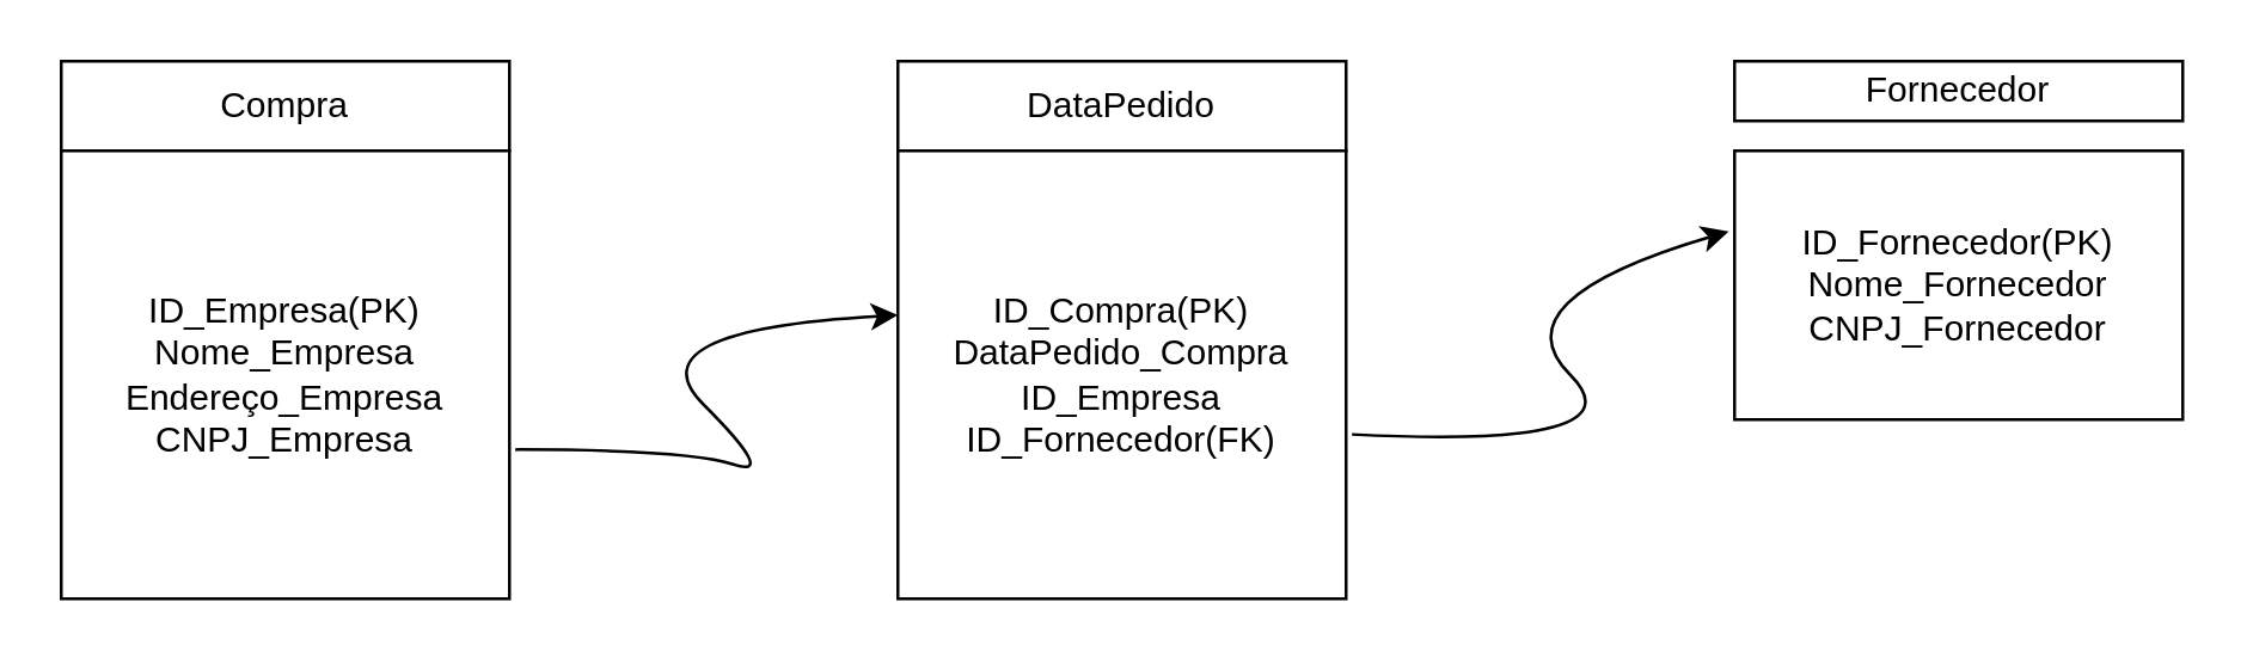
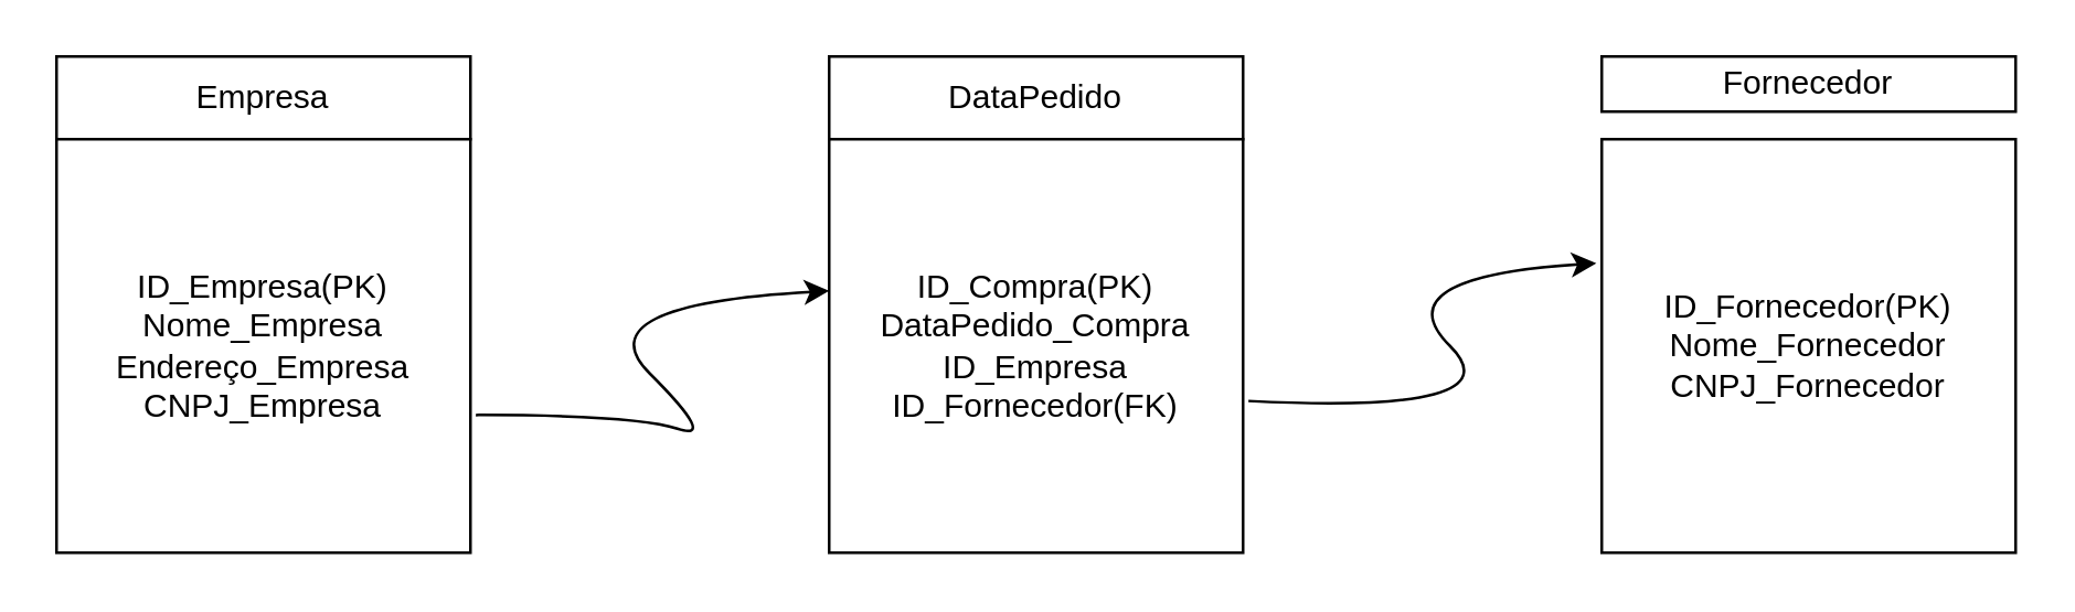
- <mxCell id="2" value="Compra" style="rounded=0;whiteSpace=wrap;html=1;" vertex="1" parent="1"><mxGeometry x="20" y="20" width="150" height="30" as="geometry" /></mxCell>
+ <mxCell id="2" value="Empresa" style="rounded=0;whiteSpace=wrap;html=1;" vertex="1" parent="1"><mxGeometry x="20" y="20" width="150" height="30" as="geometry" /></mxCell>
- <mxCell id="7" value="ID_Fornecedor(PK)&lt;br&gt;Nome_Fornecedor&lt;br&gt;CNPJ_Fornecedor" style="whiteSpace=wrap;html=1;aspect=fixed;" vertex="1" parent="1"><mxGeometry x="580" y="50" width="150" height="90" as="geometry" /></mxCell>
+ <mxCell id="7" value="ID_Fornecedor(PK)&lt;br&gt;Nome_Fornecedor&lt;br&gt;CNPJ_Fornecedor" style="whiteSpace=wrap;html=1;aspect=fixed;" vertex="1" parent="1"><mxGeometry x="580" y="50" width="150" height="150" as="geometry" /></mxCell>
